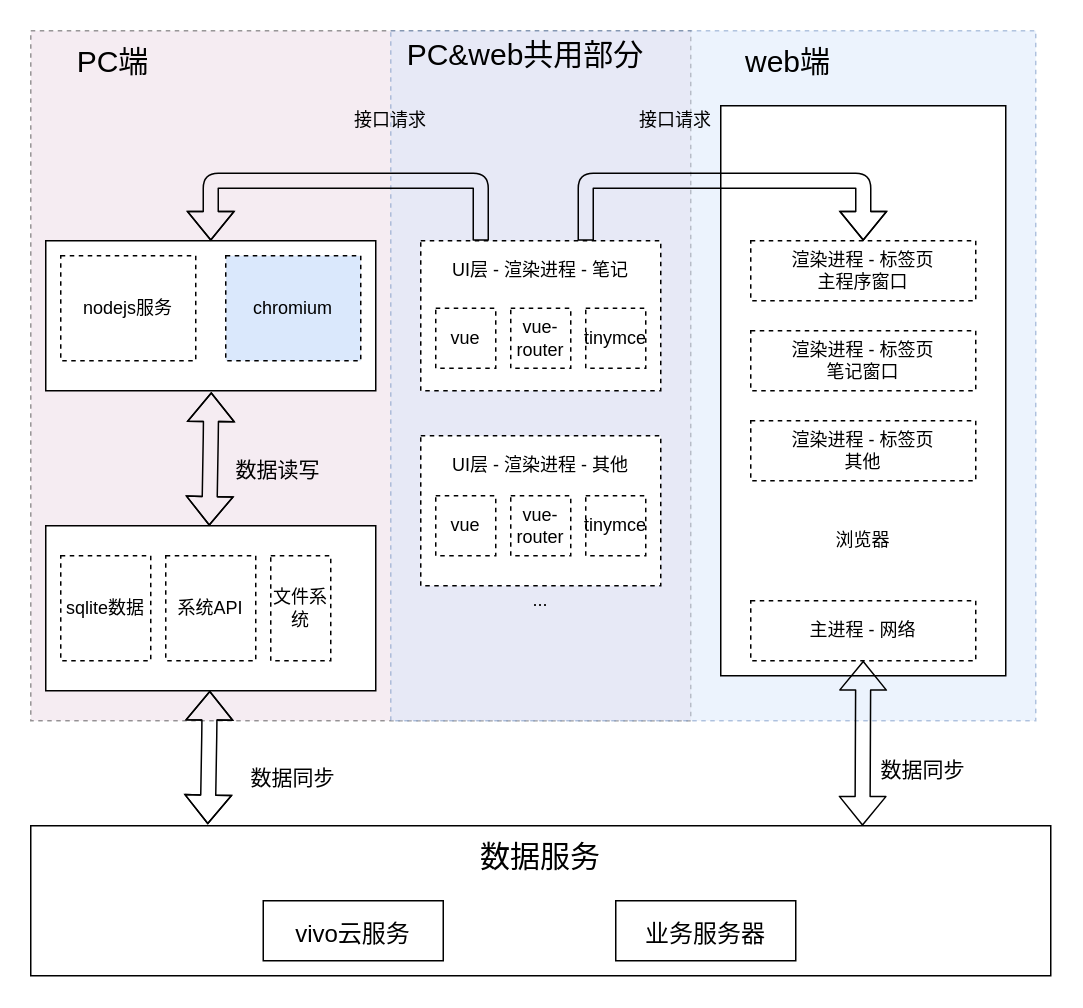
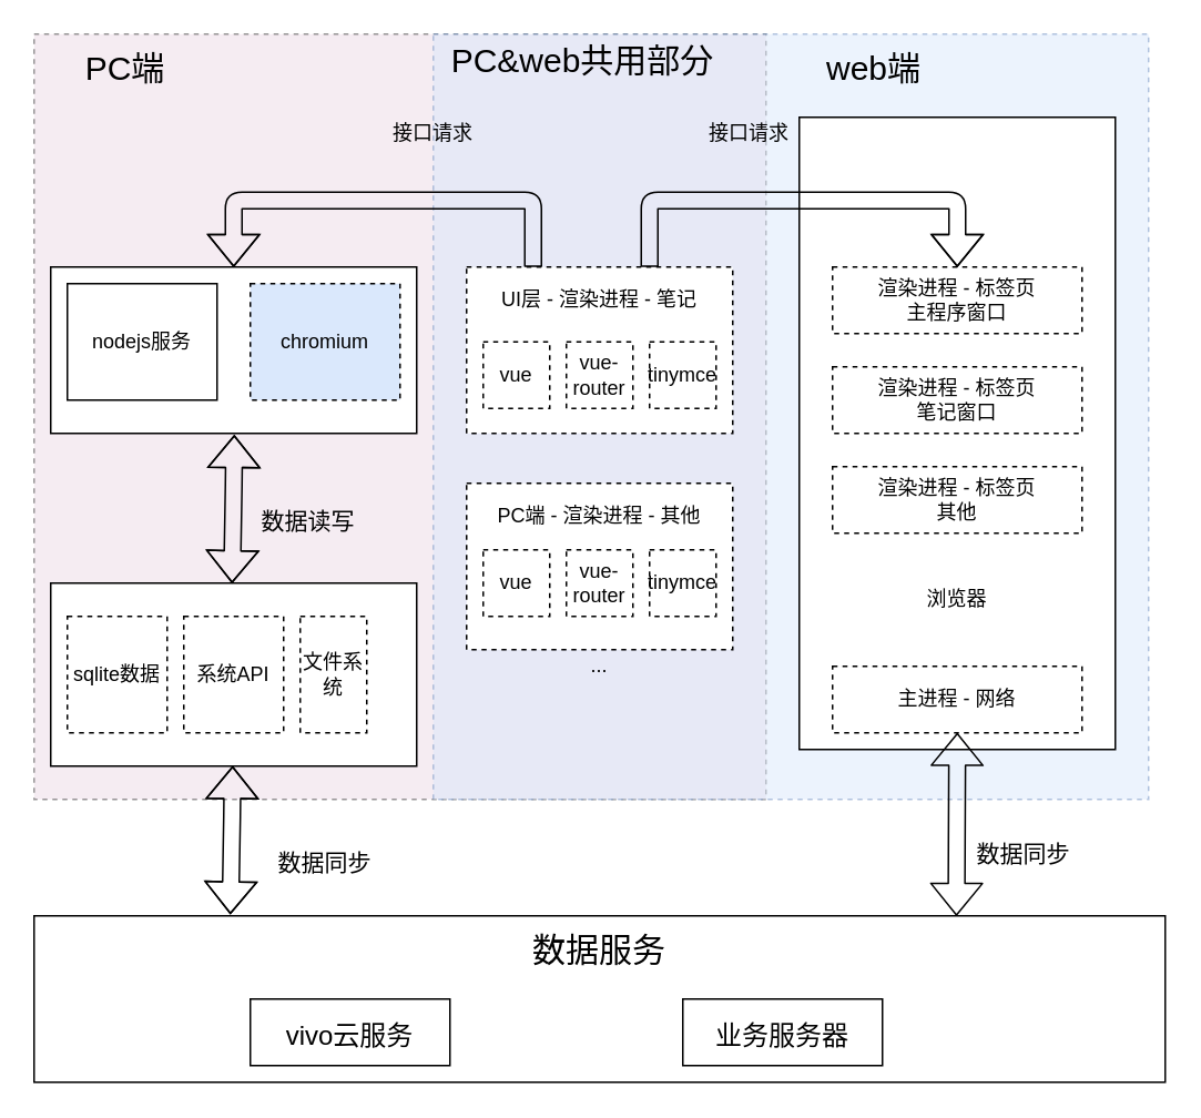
- <mxCell id="24" value="nodejs服务" style="rounded=0;whiteSpace=wrap;html=1;dashed=1;fontSize=12;strokeWidth=1;fillColor=#FFFFFF;" vertex="1" parent="1"><mxGeometry x="40" y="170" width="90" height="70" as="geometry" /></mxCell>
+ <mxCell id="24" value="nodejs服务" style="rounded=0;whiteSpace=wrap;html=1;dashed=0;fontSize=12;strokeWidth=1;fillColor=#FFFFFF;" vertex="1" parent="1"><mxGeometry x="40" y="170" width="90" height="70" as="geometry" /></mxCell>
- <mxCell id="32" value="UI层 - 渲染进程 - 其他" style="text;html=1;strokeColor=none;fillColor=none;align=center;verticalAlign=middle;whiteSpace=wrap;rounded=0;dashed=1;fontSize=12;" vertex="1" parent="30"><mxGeometry x="10" y="10" width="140" height="20" as="geometry" /></mxCell>
+ <mxCell id="32" value="PC端 - 渲染进程 - 其他" style="text;html=1;strokeColor=none;fillColor=none;align=center;verticalAlign=middle;whiteSpace=wrap;rounded=0;dashed=1;fontSize=12;" vertex="1" parent="30"><mxGeometry x="10" y="10" width="140" height="20" as="geometry" /></mxCell>
- <mxCell id="5" value="&lt;font style=&quot;font-size: 16px&quot;&gt;vivo云服务&lt;/font&gt;" style="rounded=0;whiteSpace=wrap;html=1;fontSize=20;" vertex="1" parent="2"><mxGeometry x="155" y="50" width="120" height="40" as="geometry" /></mxCell>
+ <mxCell id="5" value="&lt;font style=&quot;font-size: 16px&quot;&gt;vivo云服务&lt;/font&gt;" style="rounded=0;whiteSpace=wrap;html=1;fontSize=20;" vertex="1" parent="2"><mxGeometry x="130" y="50" width="120" height="40" as="geometry" /></mxCell>
